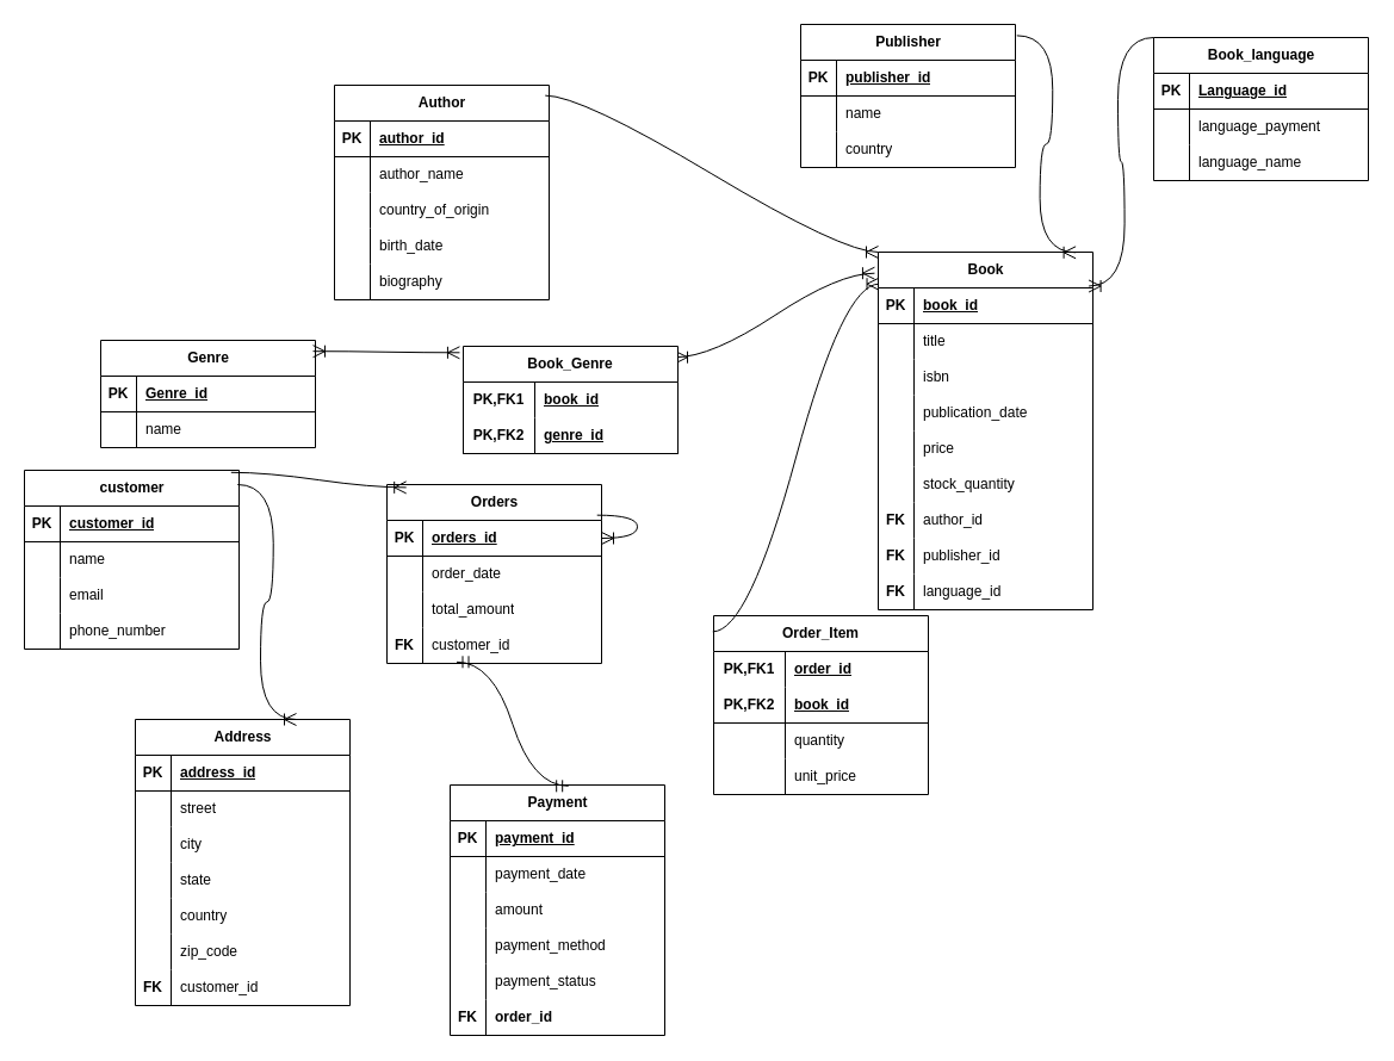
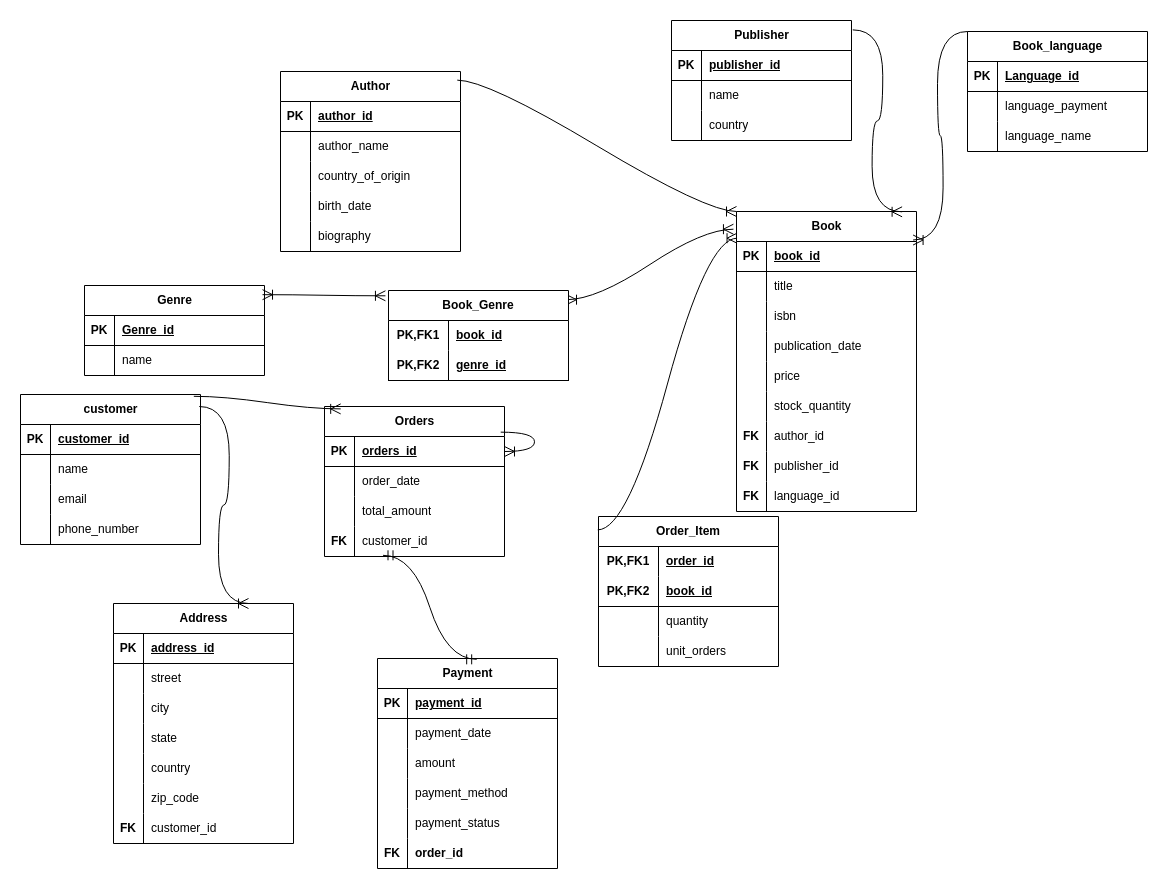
- <mxCell id="120" value="unit_price" style="shape=partialRectangle;connectable=0;fillColor=none;top=0;left=0;bottom=0;right=0;align=left;spacingLeft=6;overflow=hidden;html=1;whiteSpace=wrap;" vertex="1" parent="118"><mxGeometry x="60" width="120" height="30" as="geometry"><mxRectangle width="120" height="30" as="alternateBounds" /></mxGeometry></mxCell>
+ <mxCell id="120" value="unit_orders" style="shape=partialRectangle;connectable=0;fillColor=none;top=0;left=0;bottom=0;right=0;align=left;spacingLeft=6;overflow=hidden;html=1;whiteSpace=wrap;" vertex="1" parent="118"><mxGeometry x="60" width="120" height="30" as="geometry"><mxRectangle width="120" height="30" as="alternateBounds" /></mxGeometry></mxCell>
